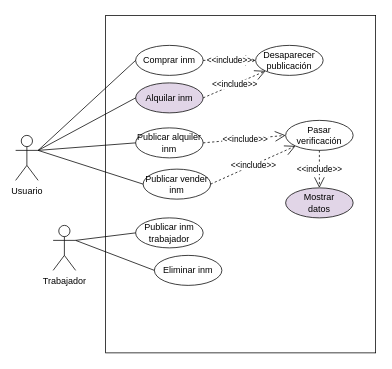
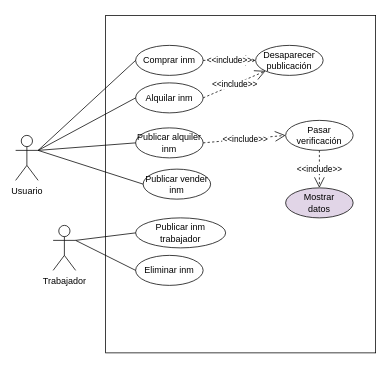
- <mxCell id="15" value="Alquilar inm" style="ellipse;whiteSpace=wrap;html=1;fillColor=#e1d5e7;" vertex="1" parent="1"><mxGeometry x="180" y="110" width="90" height="40" as="geometry" /></mxCell>
+ <mxCell id="15" value="Alquilar inm" style="ellipse;whiteSpace=wrap;html=1;" vertex="1" parent="1"><mxGeometry x="180" y="110" width="90" height="40" as="geometry" /></mxCell>
- <mxCell id="18" value="&amp;lt;&amp;lt;include&amp;gt;&amp;gt;" style="endArrow=open;endSize=12;dashed=1;html=1;rounded=0;exitX=1;exitY=0.5;exitDx=0;exitDy=0;entryX=0;entryY=1;entryDx=0;entryDy=0;" edge="1" parent="1" source="7" target="12"><mxGeometry x="0.005" width="160" relative="1" as="geometry"><mxPoint x="280" y="200" as="sourcePoint" /><mxPoint x="360" y="170" as="targetPoint" /><mxPoint as="offset" /></mxGeometry></mxCell>
- <mxCell id="5" value="Publicar inm&lt;br&gt;trabajador" style="ellipse;whiteSpace=wrap;html=1;" vertex="1" parent="1"><mxGeometry x="180" y="290" width="90" height="40" as="geometry" /></mxCell>
+ <mxCell id="5" value="Publicar inm&lt;br&gt;trabajador" style="ellipse;whiteSpace=wrap;html=1;" vertex="1" parent="1"><mxGeometry x="180" y="290" width="120" height="40" as="geometry" /></mxCell>
- <mxCell id="6" value="Eliminar inm" style="ellipse;whiteSpace=wrap;html=1;" vertex="1" parent="1"><mxGeometry x="205" y="340" width="90" height="40" as="geometry" /></mxCell>
+ <mxCell id="6" value="Eliminar inm" style="ellipse;whiteSpace=wrap;html=1;" vertex="1" parent="1"><mxGeometry x="180" y="340" width="90" height="40" as="geometry" /></mxCell>
